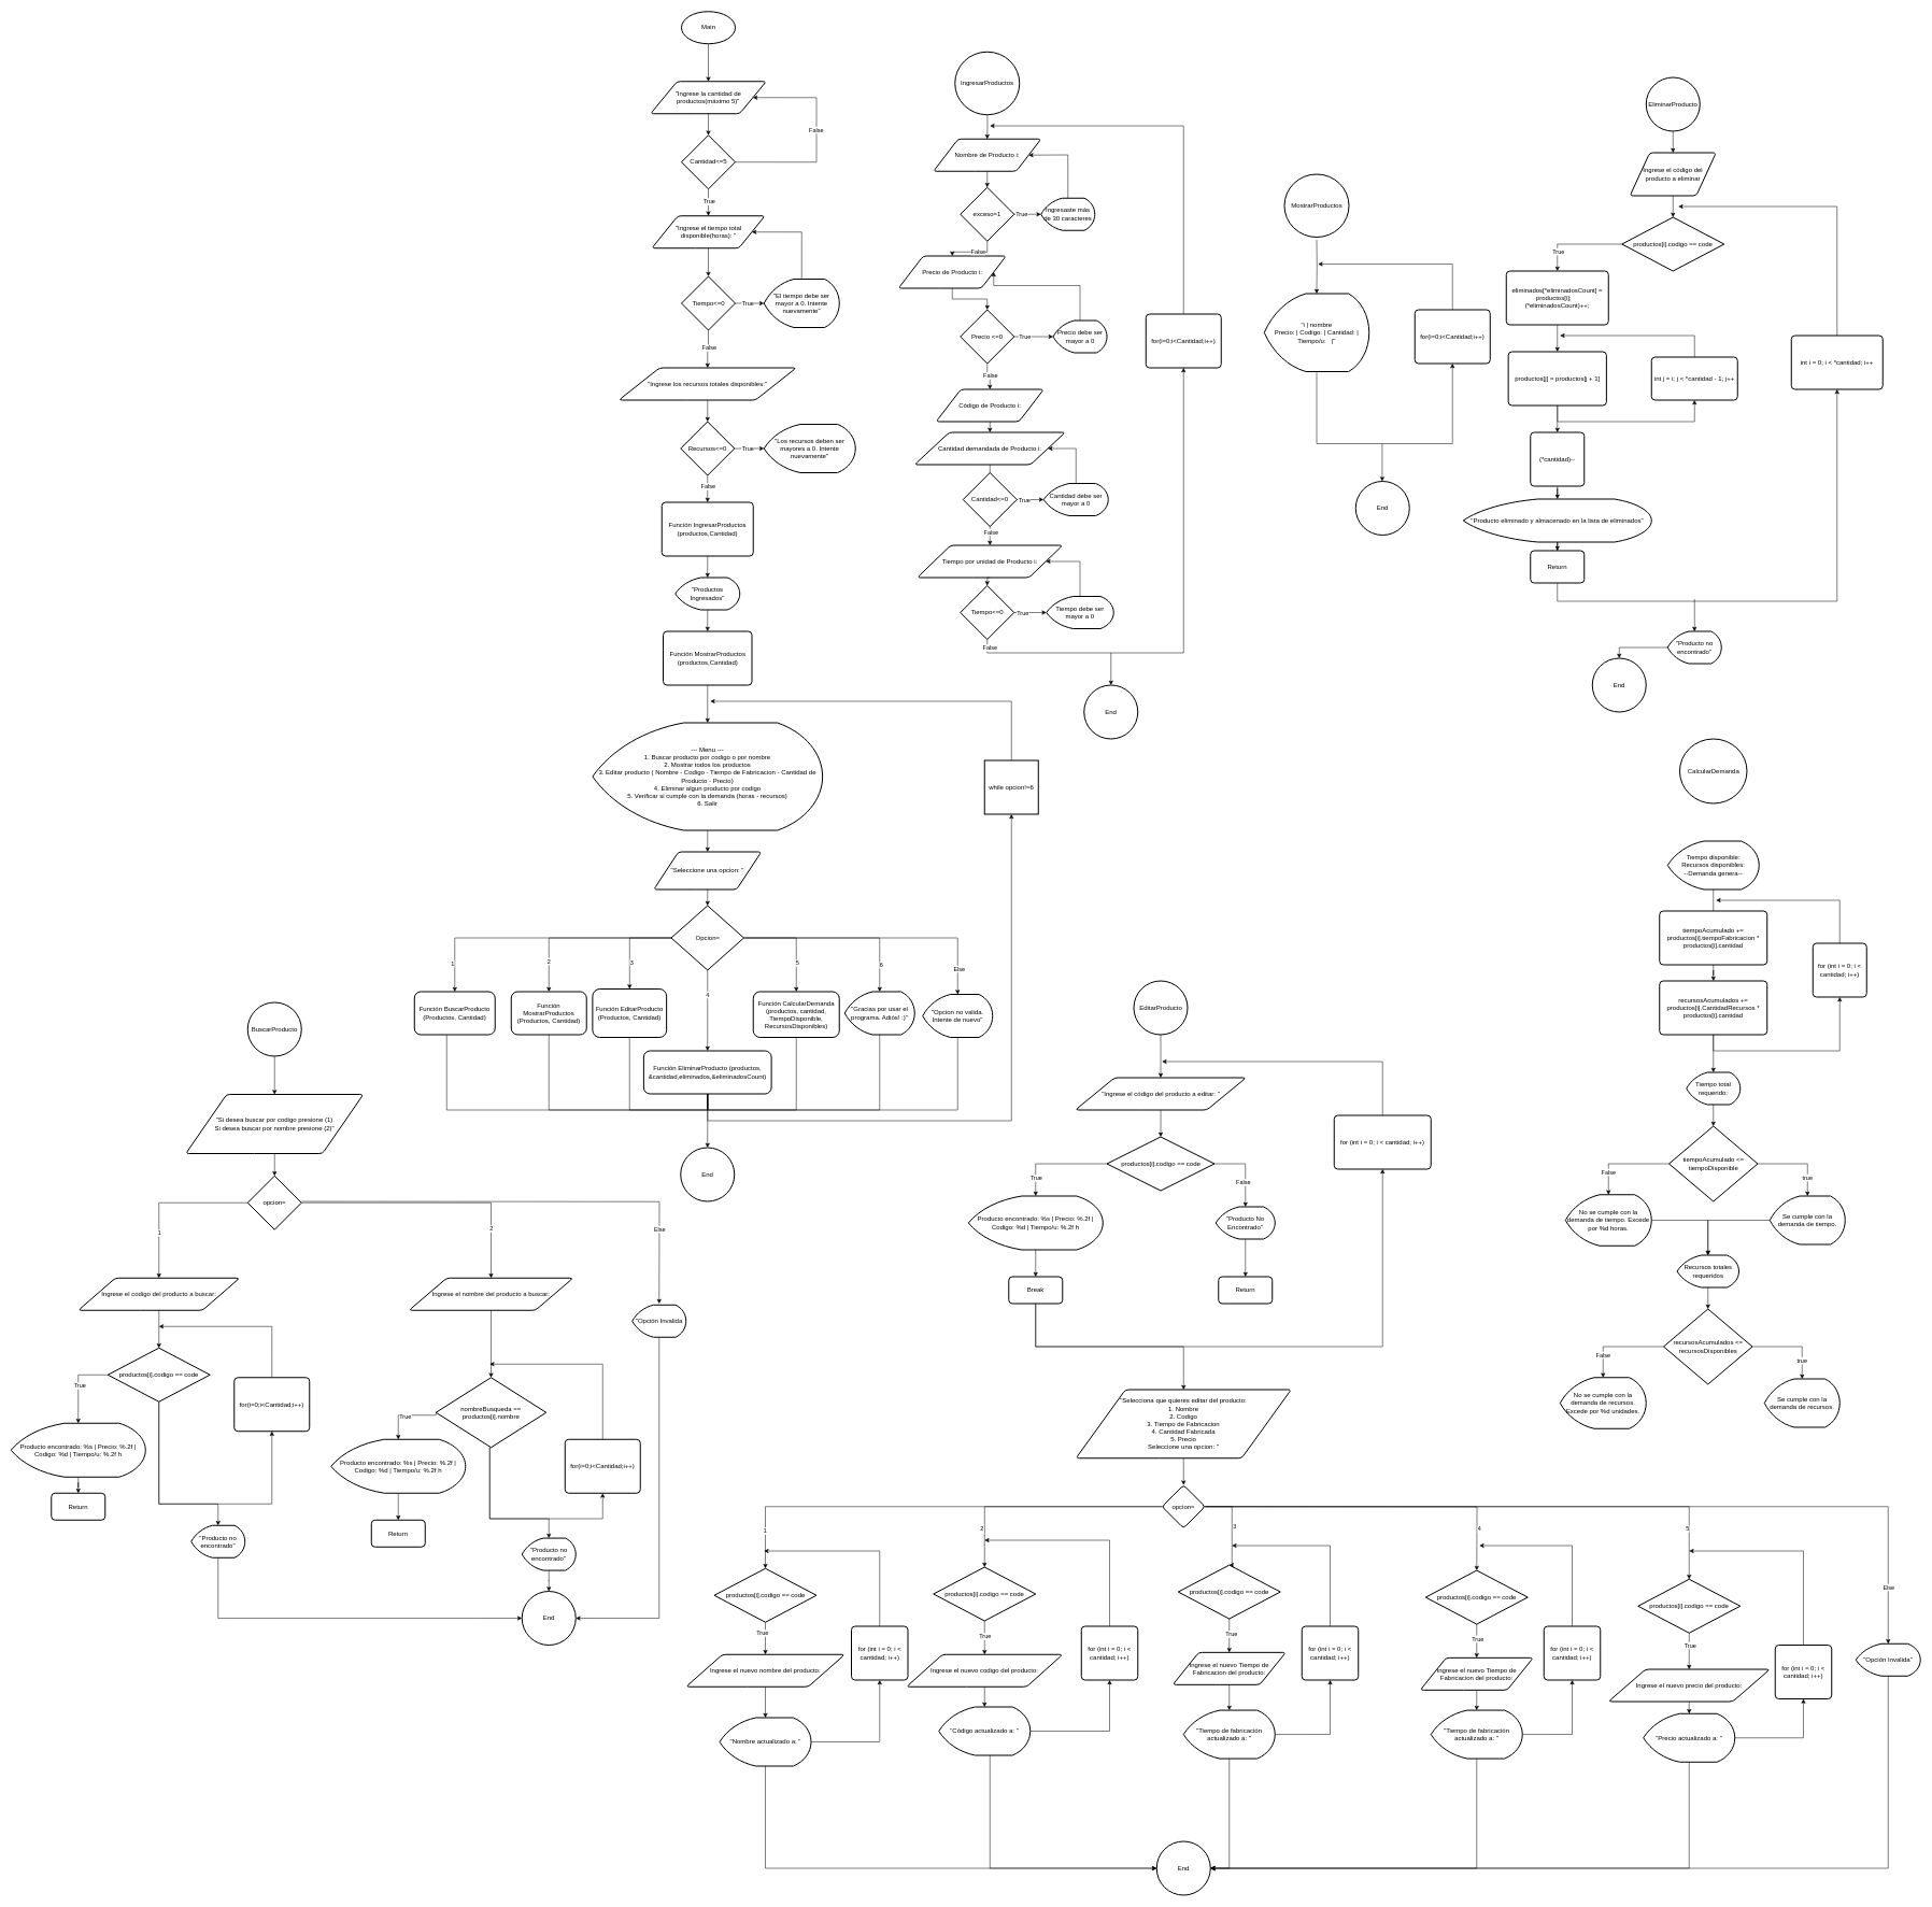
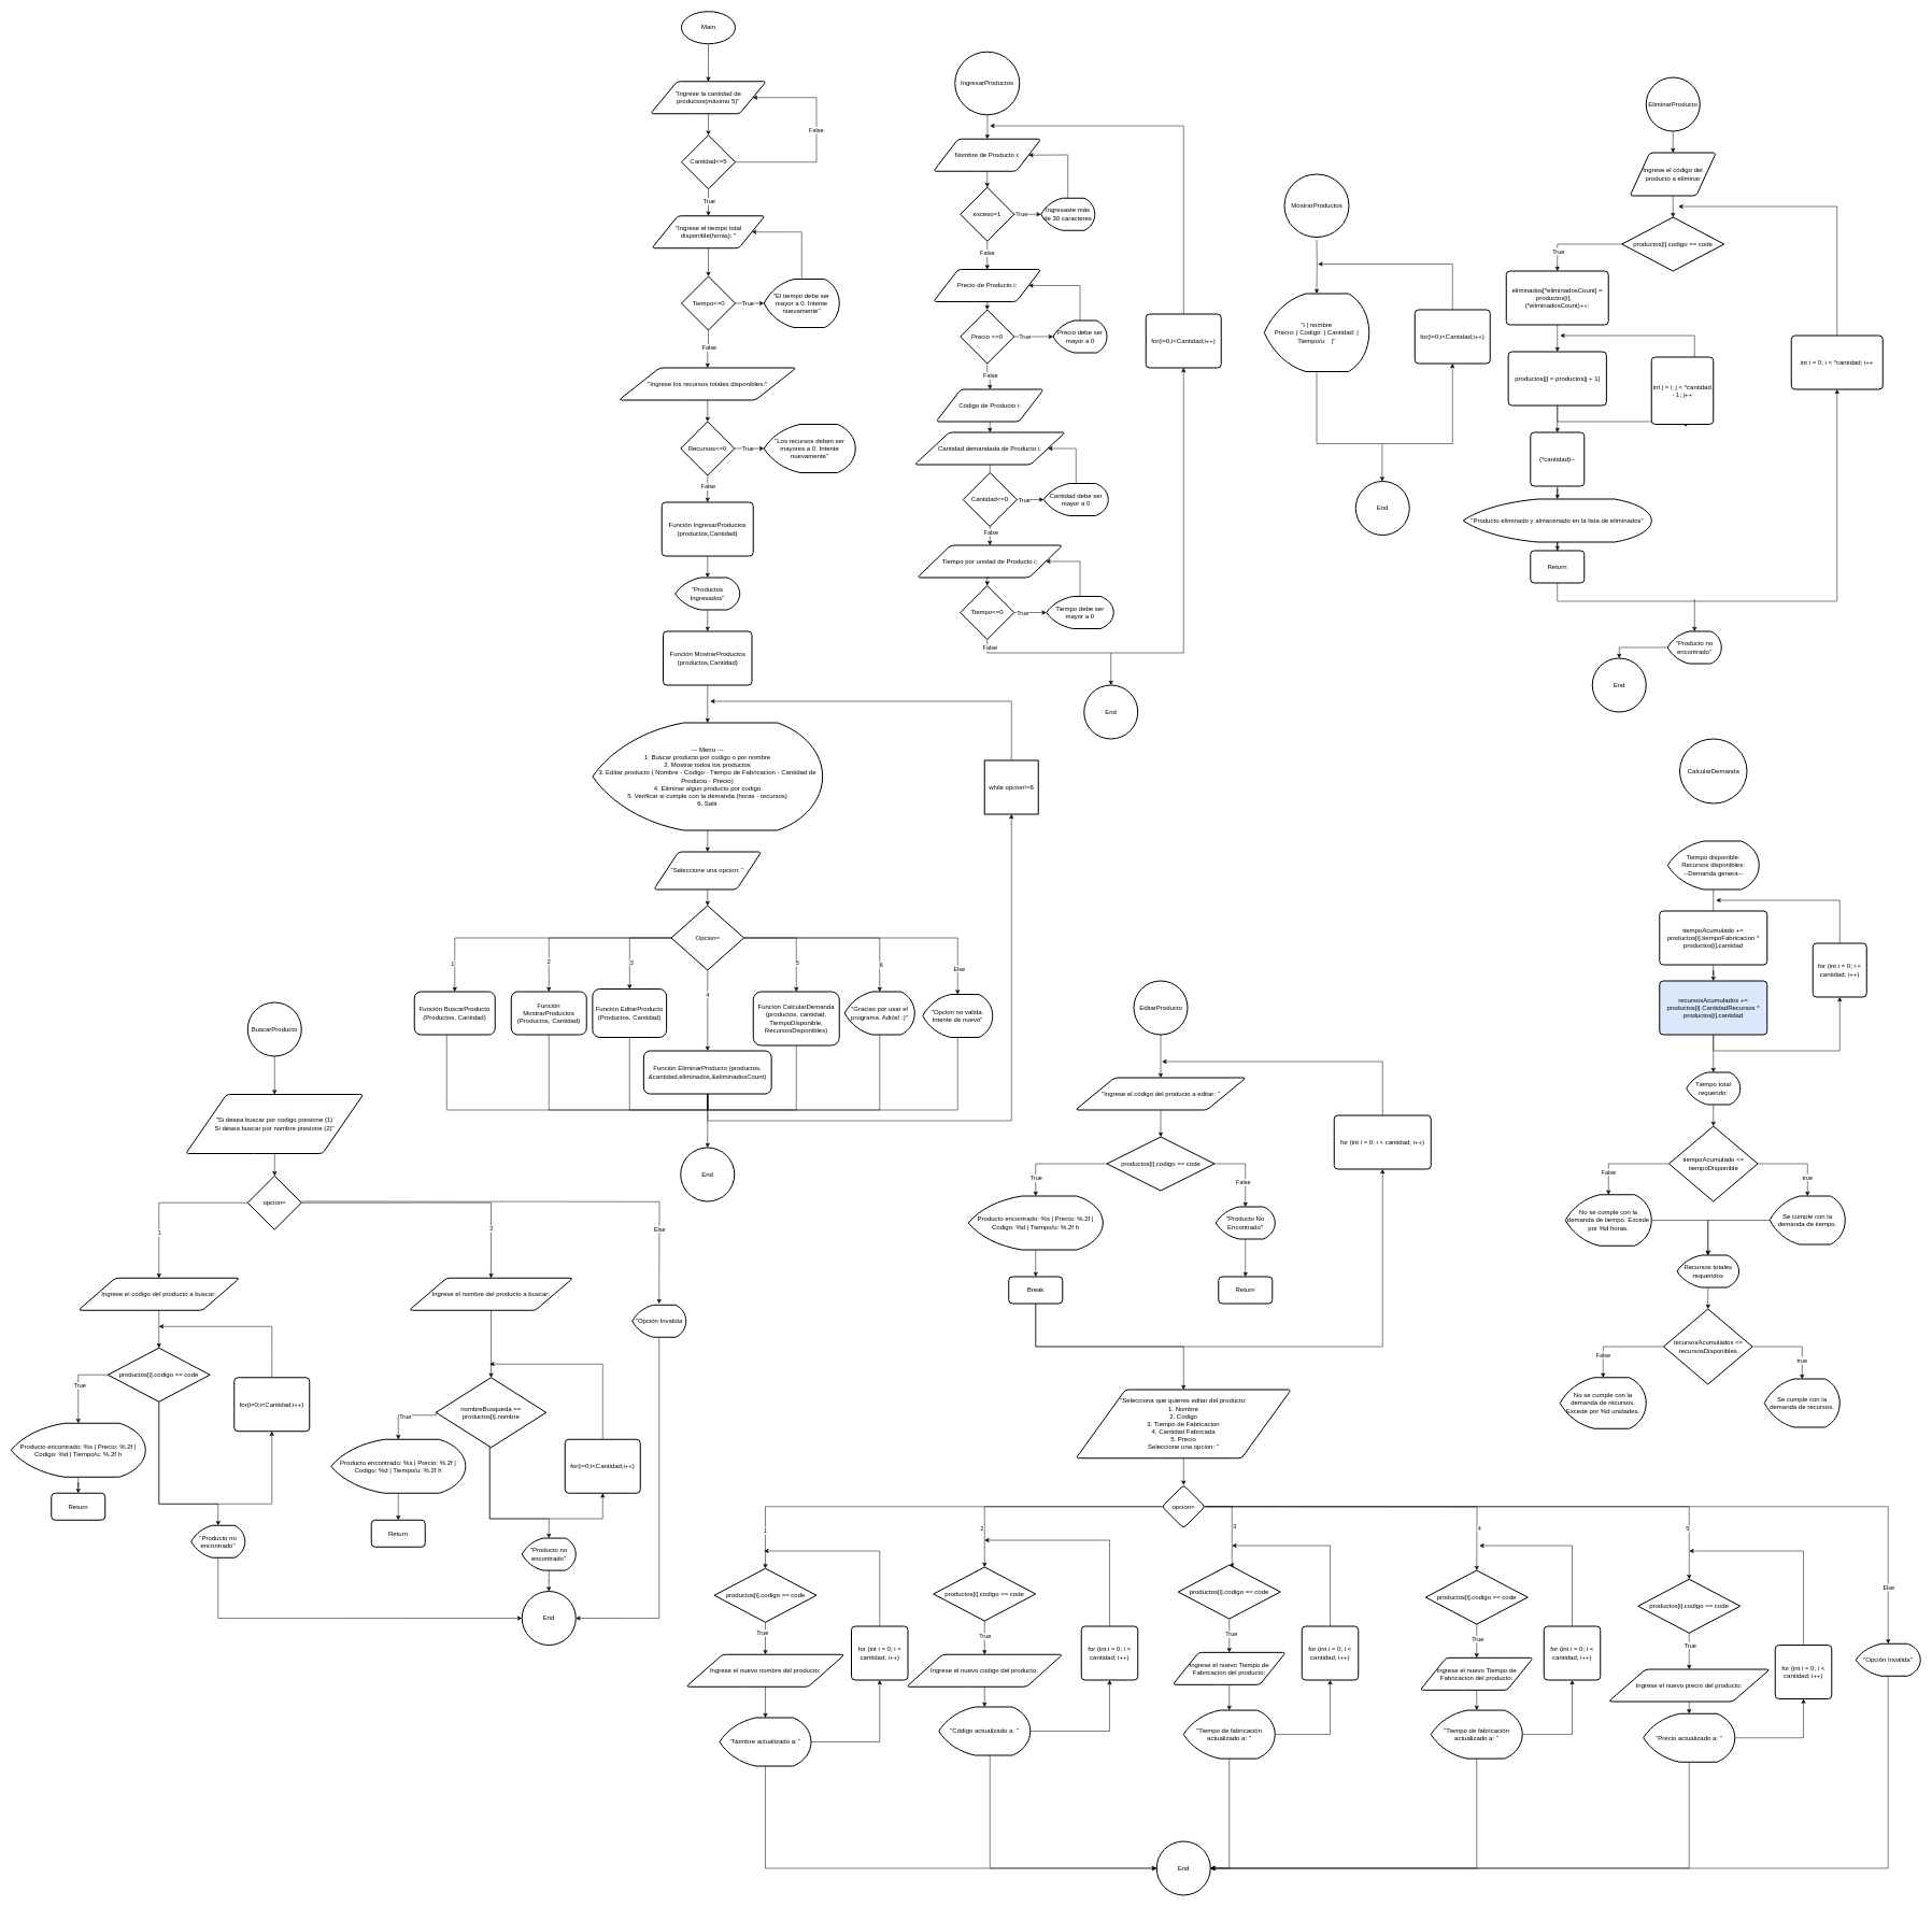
- <mxCell id="20" value="Precio de Producto i: " style="shape=parallelogram;html=1;strokeWidth=2;perimeter=parallelogramPerimeter;whiteSpace=wrap;rounded=1;arcSize=12;size=0.23;" parent="1" vertex="1"><mxGeometry x="1670" y="475" width="200" height="60" as="geometry" /></mxCell>
+ <mxCell id="20" value="Precio de Producto i: " style="shape=parallelogram;html=1;strokeWidth=2;perimeter=parallelogramPerimeter;whiteSpace=wrap;rounded=1;arcSize=12;size=0.23;" parent="1" vertex="1"><mxGeometry x="1735" y="500" width="200" height="60" as="geometry" /></mxCell>
- <mxCell id="228" value="int j = i; j &amp;lt; *cantidad - 1; j++" style="rounded=1;whiteSpace=wrap;html=1;absoluteArcSize=1;arcSize=14;strokeWidth=2;" vertex="1" parent="1"><mxGeometry x="3070" y="663" width="160" height="80" as="geometry" /></mxCell>
+ <mxCell id="228" value="int j = i; j &amp;lt; *cantidad - 1; j++" style="rounded=1;whiteSpace=wrap;html=1;absoluteArcSize=1;arcSize=14;strokeWidth=2;" vertex="1" parent="1"><mxGeometry x="3070" y="663" width="115" height="125" as="geometry" /></mxCell>
- <mxCell id="283" value="recursosAcumulados += productos[i].CantidadRecursos * productos[i].cantidad" style="rounded=1;whiteSpace=wrap;html=1;absoluteArcSize=1;arcSize=14;strokeWidth=2;" vertex="1" parent="1"><mxGeometry x="3085" y="1823" width="200" height="100" as="geometry" /></mxCell>
+ <mxCell id="283" value="recursosAcumulados += productos[i].CantidadRecursos * productos[i].cantidad" style="rounded=1;whiteSpace=wrap;html=1;absoluteArcSize=1;arcSize=14;strokeWidth=2;fillColor=#dae8fc;" vertex="1" parent="1"><mxGeometry x="3085" y="1823" width="200" height="100" as="geometry" /></mxCell>
- <mxCell id="70" value="Función CalcularDemanda (productos, cantidad, TiempoDisponible, RecursosDisponibles)" style="rounded=1;whiteSpace=wrap;html=1;strokeWidth=2;" vertex="1" parent="1"><mxGeometry x="1400" y="1843" width="160" height="85" as="geometry" /></mxCell>
+ <mxCell id="70" value="Función CalcularDemanda (productos, cantidad, TiempoDisponible, RecursosDisponibles)" style="rounded=1;whiteSpace=wrap;html=1;strokeWidth=2;" vertex="1" parent="1"><mxGeometry x="1400" y="1843" width="160" height="100" as="geometry" /></mxCell>
